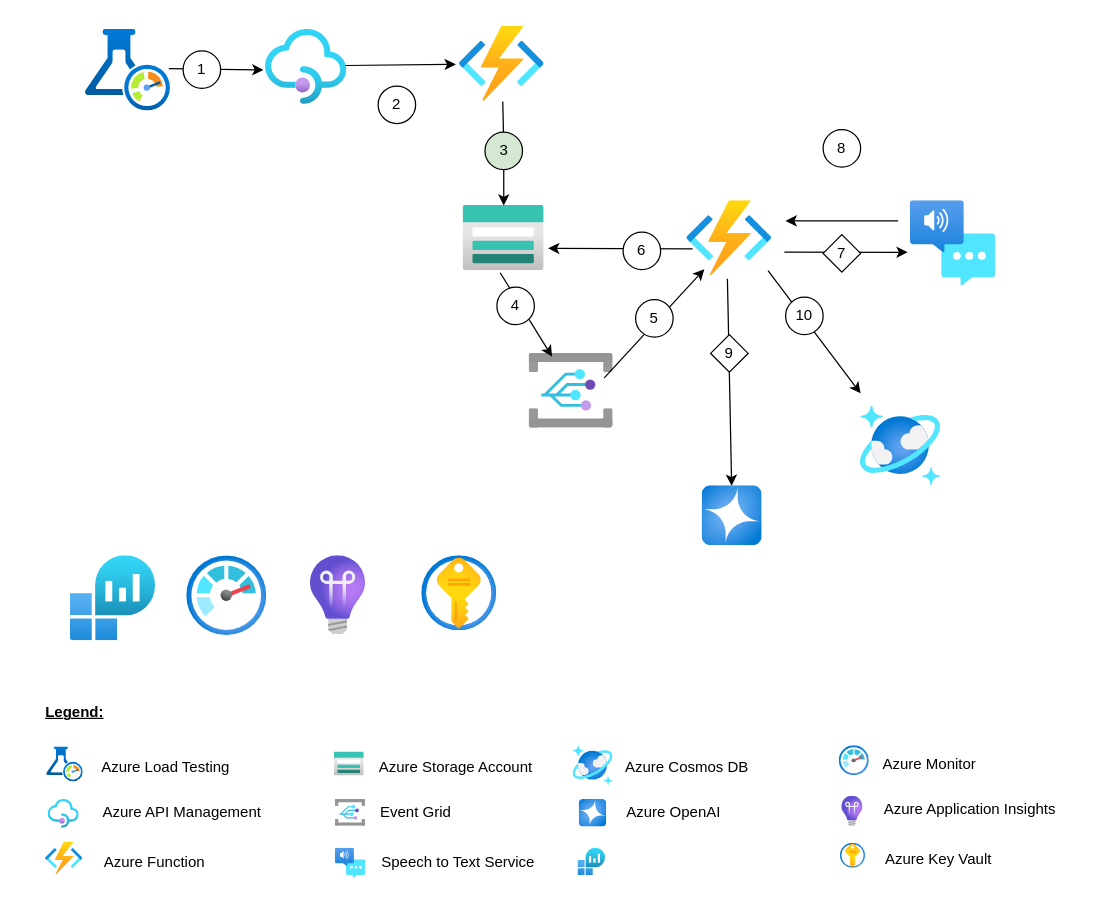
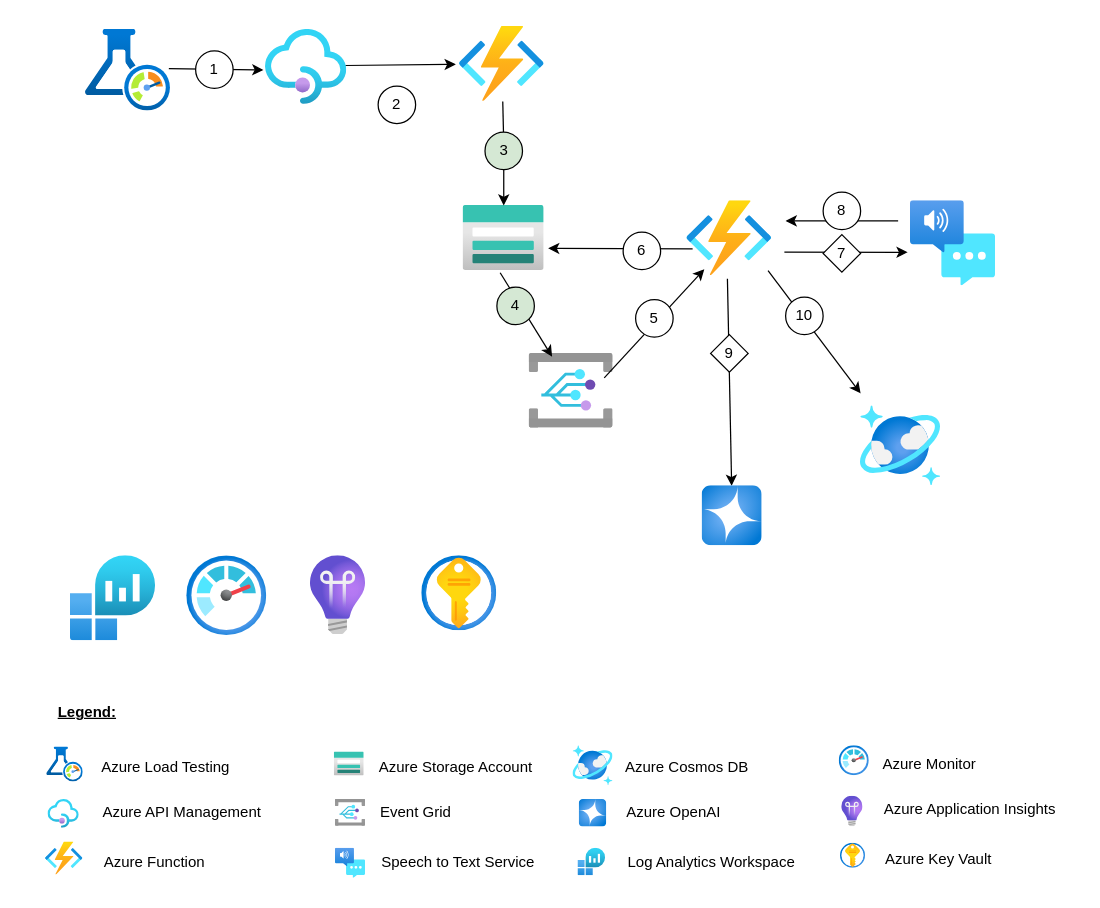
- <mxCell id="29" value="1" style="ellipse;whiteSpace=wrap;html=1;aspect=fixed;" parent="1" vertex="1"><mxGeometry x="146" y="40" width="30" height="30" as="geometry" /></mxCell>
+ <mxCell id="29" value="1" style="ellipse;whiteSpace=wrap;html=1;aspect=fixed;" parent="1" vertex="1"><mxGeometry x="156" y="40" width="30" height="30" as="geometry" /></mxCell>
- <mxCell id="34" value="8" style="ellipse;whiteSpace=wrap;html=1;aspect=fixed;" parent="1" vertex="1"><mxGeometry x="658" y="103" width="30" height="30" as="geometry" /></mxCell>
+ <mxCell id="34" value="8" style="ellipse;whiteSpace=wrap;html=1;aspect=fixed;" parent="1" vertex="1"><mxGeometry x="658" y="153" width="30" height="30" as="geometry" /></mxCell>
- <mxCell id="30" value="4" style="ellipse;whiteSpace=wrap;html=1;aspect=fixed;" parent="1" vertex="1"><mxGeometry x="397" y="229" width="30" height="30" as="geometry" /></mxCell>
+ <mxCell id="30" value="4" style="ellipse;whiteSpace=wrap;html=1;aspect=fixed;fillColor=#d5e8d4;" parent="1" vertex="1"><mxGeometry x="397" y="229" width="30" height="30" as="geometry" /></mxCell>
- <mxCell id="37" value="Legend:" style="text;html=1;align=center;verticalAlign=middle;whiteSpace=wrap;rounded=0;fontStyle=5" vertex="1" parent="1"><mxGeometry x="20" y="554" width="79" height="30" as="geometry" /></mxCell>
+ <mxCell id="37" value="Legend:" style="text;html=1;align=center;verticalAlign=middle;whiteSpace=wrap;rounded=0;fontStyle=5" vertex="1" parent="1"><mxGeometry x="30" y="554" width="79" height="30" as="geometry" /></mxCell>
+ <mxCell id="46" value="Log Analytics Workspace" style="text;html=1;align=left;verticalAlign=middle;whiteSpace=wrap;rounded=0;" vertex="1" parent="1"><mxGeometry x="500" y="674" width="148" height="30" as="geometry" /></mxCell>
